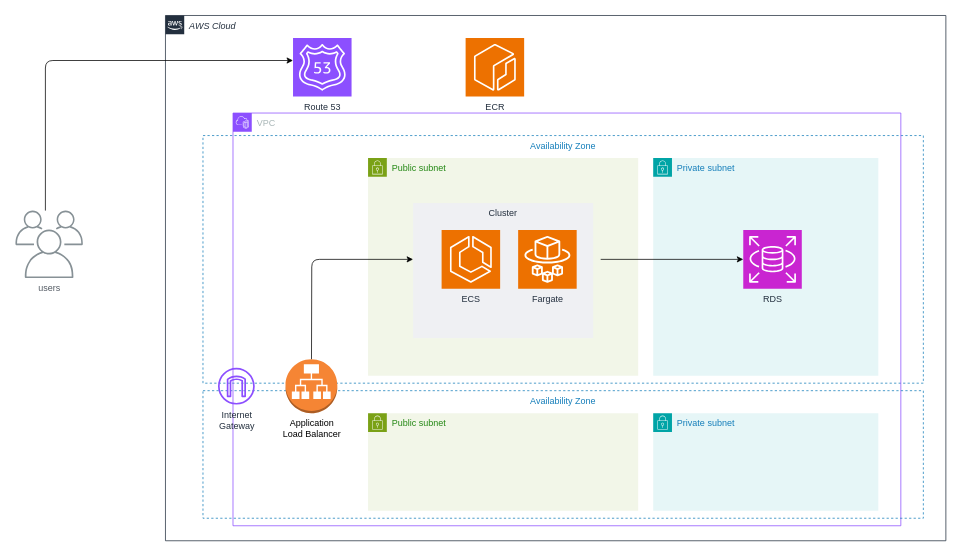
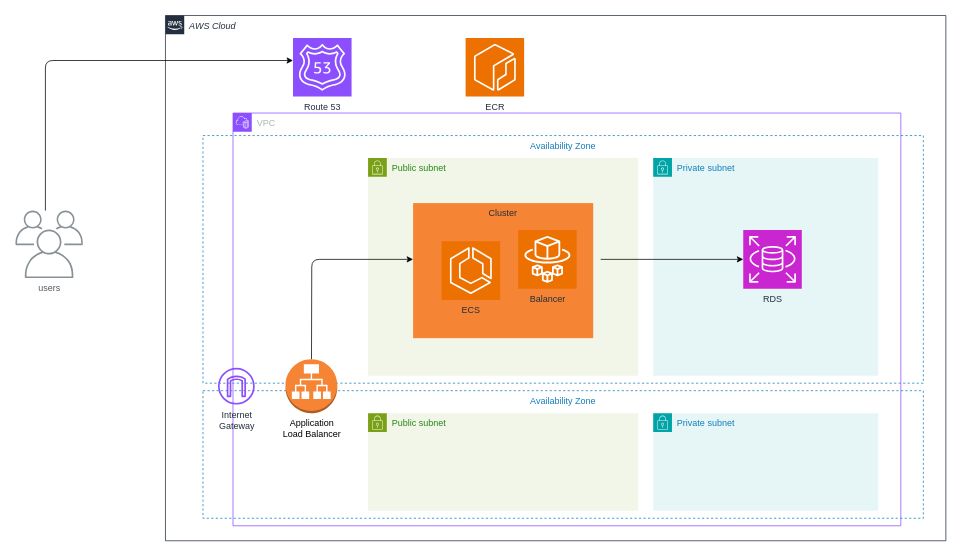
- <mxCell id="17" value="ECS" style="sketch=0;points=[[0,0,0],[0.25,0,0],[0.5,0,0],[0.75,0,0],[1,0,0],[0,1,0],[0.25,1,0],[0.5,1,0],[0.75,1,0],[1,1,0],[0,0.25,0],[0,0.5,0],[0,0.75,0],[1,0.25,0],[1,0.5,0],[1,0.75,0]];outlineConnect=0;fontColor=#232F3E;fillColor=#ED7100;strokeColor=#ffffff;dashed=0;verticalLabelPosition=bottom;verticalAlign=top;align=center;html=1;fontSize=12;fontStyle=0;aspect=fixed;shape=mxgraph.aws4.resourceIcon;resIcon=mxgraph.aws4.ecs;" parent="2" vertex="1"><mxGeometry x="368" y="286" width="78" height="78" as="geometry" /></mxCell>
+ <mxCell id="17" value="ECS" style="sketch=0;points=[[0,0,0],[0.25,0,0],[0.5,0,0],[0.75,0,0],[1,0,0],[0,1,0],[0.25,1,0],[0.5,1,0],[0.75,1,0],[1,1,0],[0,0.25,0],[0,0.5,0],[0,0.75,0],[1,0.25,0],[1,0.5,0],[1,0.75,0]];outlineConnect=0;fontColor=#232F3E;fillColor=#ED7100;strokeColor=#ffffff;dashed=0;verticalLabelPosition=bottom;verticalAlign=top;align=center;html=1;fontSize=12;fontStyle=0;aspect=fixed;shape=mxgraph.aws4.resourceIcon;resIcon=mxgraph.aws4.ecs;" parent="2" vertex="1"><mxGeometry x="368" y="301" width="78" height="78" as="geometry" /></mxCell>
- <mxCell id="16" value="Cluster" style="fillColor=#EFF0F3;strokeColor=none;dashed=0;verticalAlign=top;fontStyle=0;fontColor=#232F3D;whiteSpace=wrap;html=1;" parent="2" vertex="1"><mxGeometry x="330" y="250" width="240" height="180" as="geometry" /></mxCell>
+ <mxCell id="16" value="Cluster" style="fillColor=#f58534;strokeColor=none;dashed=0;verticalAlign=top;fontStyle=0;fontColor=#232F3D;whiteSpace=wrap;html=1;" parent="2" vertex="1"><mxGeometry x="330" y="250" width="240" height="180" as="geometry" /></mxCell>
- <mxCell id="18" value="Fargate" style="sketch=0;points=[[0,0,0],[0.25,0,0],[0.5,0,0],[0.75,0,0],[1,0,0],[0,1,0],[0.25,1,0],[0.5,1,0],[0.75,1,0],[1,1,0],[0,0.25,0],[0,0.5,0],[0,0.75,0],[1,0.25,0],[1,0.5,0],[1,0.75,0]];outlineConnect=0;fontColor=#232F3E;fillColor=#ED7100;strokeColor=#ffffff;dashed=0;verticalLabelPosition=bottom;verticalAlign=top;align=center;html=1;fontSize=12;fontStyle=0;aspect=fixed;shape=mxgraph.aws4.resourceIcon;resIcon=mxgraph.aws4.fargate;" parent="2" vertex="1"><mxGeometry x="470" y="286" width="78" height="78" as="geometry" /></mxCell>
+ <mxCell id="18" value="Balancer" style="sketch=0;points=[[0,0,0],[0.25,0,0],[0.5,0,0],[0.75,0,0],[1,0,0],[0,1,0],[0.25,1,0],[0.5,1,0],[0.75,1,0],[1,1,0],[0,0.25,0],[0,0.5,0],[0,0.75,0],[1,0.25,0],[1,0.5,0],[1,0.75,0]];outlineConnect=0;fontColor=#232F3E;fillColor=#ED7100;strokeColor=#ffffff;dashed=0;verticalLabelPosition=bottom;verticalAlign=top;align=center;html=1;fontSize=12;fontStyle=0;aspect=fixed;shape=mxgraph.aws4.resourceIcon;resIcon=mxgraph.aws4.fargate;" parent="2" vertex="1"><mxGeometry x="470" y="286" width="78" height="78" as="geometry" /></mxCell>
